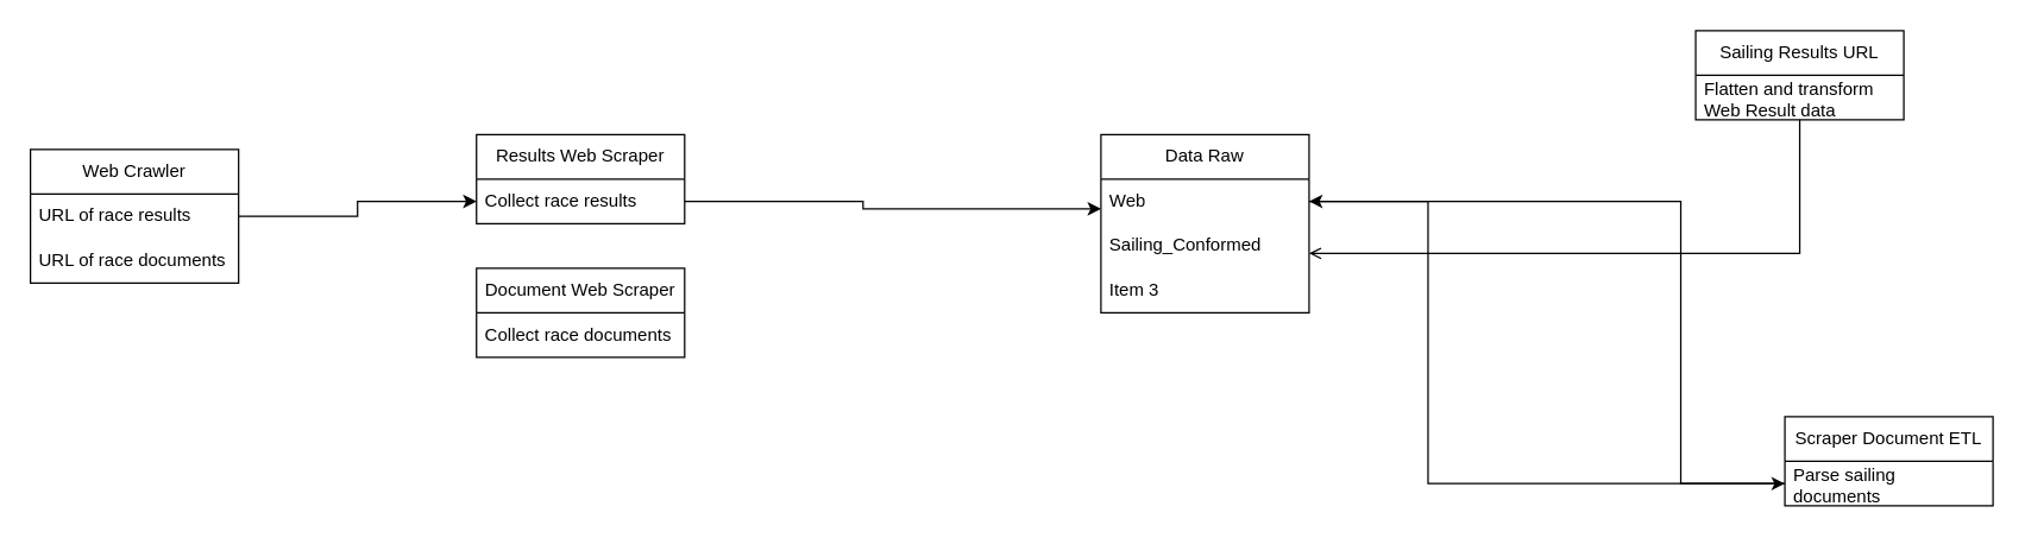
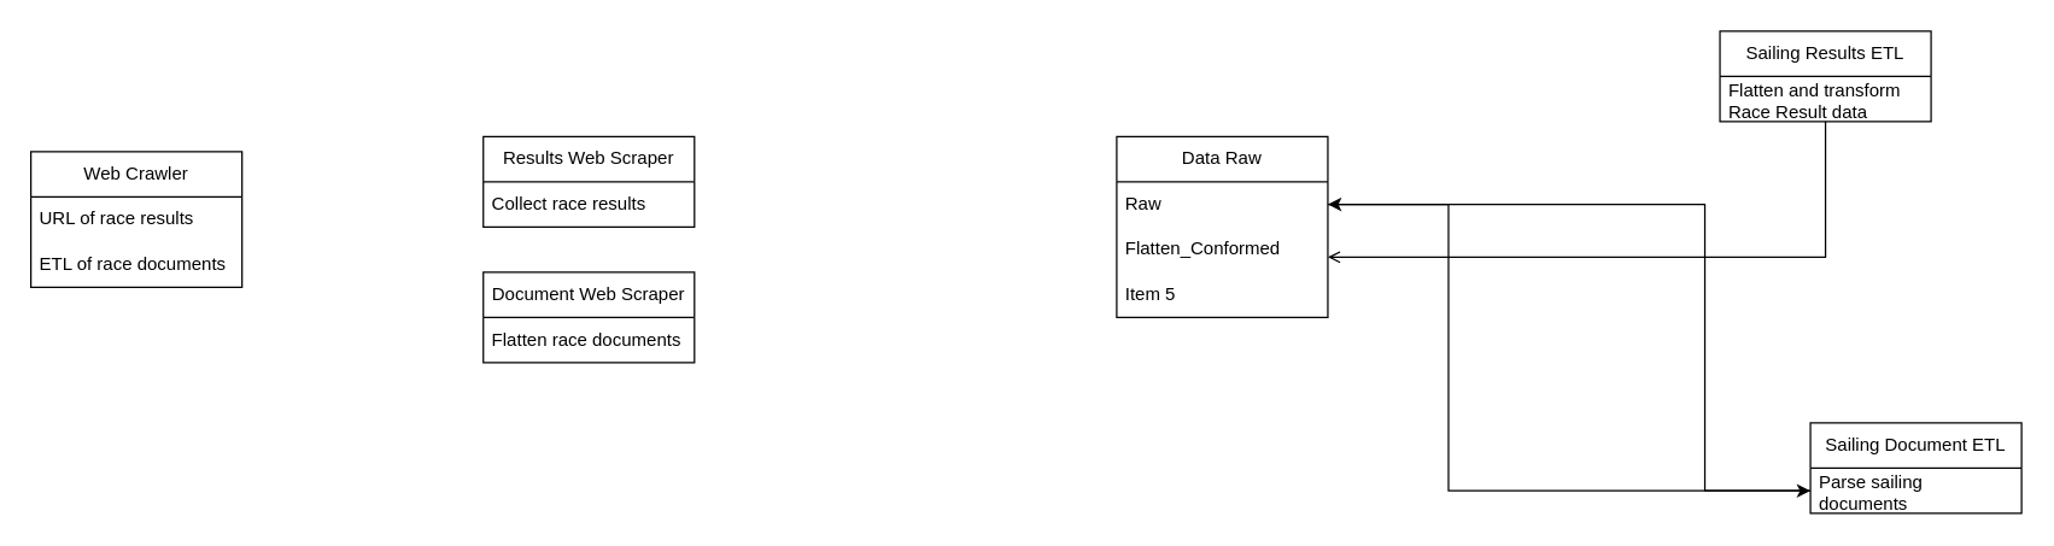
- <mxCell id="17" value="Sailing Results URL" style="swimlane;fontStyle=0;childLayout=stackLayout;horizontal=1;startSize=30;horizontalStack=0;resizeParent=1;resizeParentMax=0;resizeLast=0;collapsible=1;marginBottom=0;whiteSpace=wrap;html=1;" vertex="1" parent="1"><mxGeometry x="1140" y="20" width="140" height="60" as="geometry" /></mxCell>
+ <mxCell id="17" value="Sailing Results ETL" style="swimlane;fontStyle=0;childLayout=stackLayout;horizontal=1;startSize=30;horizontalStack=0;resizeParent=1;resizeParentMax=0;resizeLast=0;collapsible=1;marginBottom=0;whiteSpace=wrap;html=1;" vertex="1" parent="1"><mxGeometry x="1140" y="20" width="140" height="60" as="geometry" /></mxCell>
- <mxCell id="18" value="Flatten and transform Web Result data" style="text;strokeColor=none;fillColor=none;align=left;verticalAlign=middle;spacingLeft=4;spacingRight=4;overflow=hidden;points=[[0,0.5],[1,0.5]];portConstraint=eastwest;rotatable=0;whiteSpace=wrap;html=1;" vertex="1" parent="17"><mxGeometry y="30" width="140" height="30" as="geometry" /></mxCell>
+ <mxCell id="18" value="Flatten and transform Race Result data" style="text;strokeColor=none;fillColor=none;align=left;verticalAlign=middle;spacingLeft=4;spacingRight=4;overflow=hidden;points=[[0,0.5],[1,0.5]];portConstraint=eastwest;rotatable=0;whiteSpace=wrap;html=1;" vertex="1" parent="17"><mxGeometry y="30" width="140" height="30" as="geometry" /></mxCell>
- <mxCell id="11" value="Web" style="text;strokeColor=none;fillColor=none;align=left;verticalAlign=middle;spacingLeft=4;spacingRight=4;overflow=hidden;points=[[0,0.5],[1,0.5]];portConstraint=eastwest;rotatable=0;whiteSpace=wrap;html=1;" vertex="1" parent="10"><mxGeometry y="30" width="140" height="30" as="geometry" /></mxCell>
+ <mxCell id="11" value="Raw" style="text;strokeColor=none;fillColor=none;align=left;verticalAlign=middle;spacingLeft=4;spacingRight=4;overflow=hidden;points=[[0,0.5],[1,0.5]];portConstraint=eastwest;rotatable=0;whiteSpace=wrap;html=1;" vertex="1" parent="10"><mxGeometry y="30" width="140" height="30" as="geometry" /></mxCell>
- <mxCell id="14" style="edgeStyle=orthogonalEdgeStyle;rounded=0;orthogonalLoop=1;jettySize=auto;html=1;" edge="1" parent="1" source="7" target="10"><mxGeometry relative="1" as="geometry"><mxPoint x="630" y="160" as="targetPoint" /><Array as="points"><mxPoint x="580" y="135" /><mxPoint x="580" y="140" /></Array></mxGeometry></mxCell>
- <mxCell id="5" style="edgeStyle=orthogonalEdgeStyle;rounded=0;orthogonalLoop=1;jettySize=auto;html=1;" edge="1" parent="1" source="3" target="7"><mxGeometry relative="1" as="geometry"><mxPoint x="300" y="145" as="targetPoint" /></mxGeometry></mxCell>
- <mxCell id="12" value="Sailing_Conformed" style="text;strokeColor=none;fillColor=none;align=left;verticalAlign=middle;spacingLeft=4;spacingRight=4;overflow=hidden;points=[[0,0.5],[1,0.5]];portConstraint=eastwest;rotatable=0;whiteSpace=wrap;html=1;" vertex="1" parent="10"><mxGeometry y="60" width="140" height="30" as="geometry" /></mxCell>
+ <mxCell id="12" value="Flatten_Conformed" style="text;strokeColor=none;fillColor=none;align=left;verticalAlign=middle;spacingLeft=4;spacingRight=4;overflow=hidden;points=[[0,0.5],[1,0.5]];portConstraint=eastwest;rotatable=0;whiteSpace=wrap;html=1;" vertex="1" parent="10"><mxGeometry y="60" width="140" height="30" as="geometry" /></mxCell>
- <mxCell id="4" value="URL of race documents" style="text;strokeColor=none;fillColor=none;align=left;verticalAlign=middle;spacingLeft=4;spacingRight=4;overflow=hidden;points=[[0,0.5],[1,0.5]];portConstraint=eastwest;rotatable=0;whiteSpace=wrap;html=1;" vertex="1" parent="2"><mxGeometry y="60" width="140" height="30" as="geometry" /></mxCell>
+ <mxCell id="4" value="ETL of race documents" style="text;strokeColor=none;fillColor=none;align=left;verticalAlign=middle;spacingLeft=4;spacingRight=4;overflow=hidden;points=[[0,0.5],[1,0.5]];portConstraint=eastwest;rotatable=0;whiteSpace=wrap;html=1;" vertex="1" parent="2"><mxGeometry y="60" width="140" height="30" as="geometry" /></mxCell>
- <mxCell id="13" value="Item 3" style="text;strokeColor=none;fillColor=none;align=left;verticalAlign=middle;spacingLeft=4;spacingRight=4;overflow=hidden;points=[[0,0.5],[1,0.5]];portConstraint=eastwest;rotatable=0;whiteSpace=wrap;html=1;" vertex="1" parent="10"><mxGeometry y="90" width="140" height="30" as="geometry" /></mxCell>
+ <mxCell id="13" value="Item 5" style="text;strokeColor=none;fillColor=none;align=left;verticalAlign=middle;spacingLeft=4;spacingRight=4;overflow=hidden;points=[[0,0.5],[1,0.5]];portConstraint=eastwest;rotatable=0;whiteSpace=wrap;html=1;" vertex="1" parent="10"><mxGeometry y="90" width="140" height="30" as="geometry" /></mxCell>
- <mxCell id="9" value="Collect race documents" style="text;strokeColor=none;fillColor=none;align=left;verticalAlign=middle;spacingLeft=4;spacingRight=4;overflow=hidden;points=[[0,0.5],[1,0.5]];portConstraint=eastwest;rotatable=0;whiteSpace=wrap;html=1;" vertex="1" parent="8"><mxGeometry y="30" width="140" height="30" as="geometry" /></mxCell>
+ <mxCell id="9" value="Flatten race documents" style="text;strokeColor=none;fillColor=none;align=left;verticalAlign=middle;spacingLeft=4;spacingRight=4;overflow=hidden;points=[[0,0.5],[1,0.5]];portConstraint=eastwest;rotatable=0;whiteSpace=wrap;html=1;" vertex="1" parent="8"><mxGeometry y="30" width="140" height="30" as="geometry" /></mxCell>
- <mxCell id="15" value="Scraper Document ETL" style="swimlane;fontStyle=0;childLayout=stackLayout;horizontal=1;startSize=30;horizontalStack=0;resizeParent=1;resizeParentMax=0;resizeLast=0;collapsible=1;marginBottom=0;whiteSpace=wrap;html=1;" vertex="1" parent="1"><mxGeometry x="1200" y="280" width="140" height="60" as="geometry" /></mxCell>
+ <mxCell id="15" value="Sailing Document ETL" style="swimlane;fontStyle=0;childLayout=stackLayout;horizontal=1;startSize=30;horizontalStack=0;resizeParent=1;resizeParentMax=0;resizeLast=0;collapsible=1;marginBottom=0;whiteSpace=wrap;html=1;" vertex="1" parent="1"><mxGeometry x="1200" y="280" width="140" height="60" as="geometry" /></mxCell>
